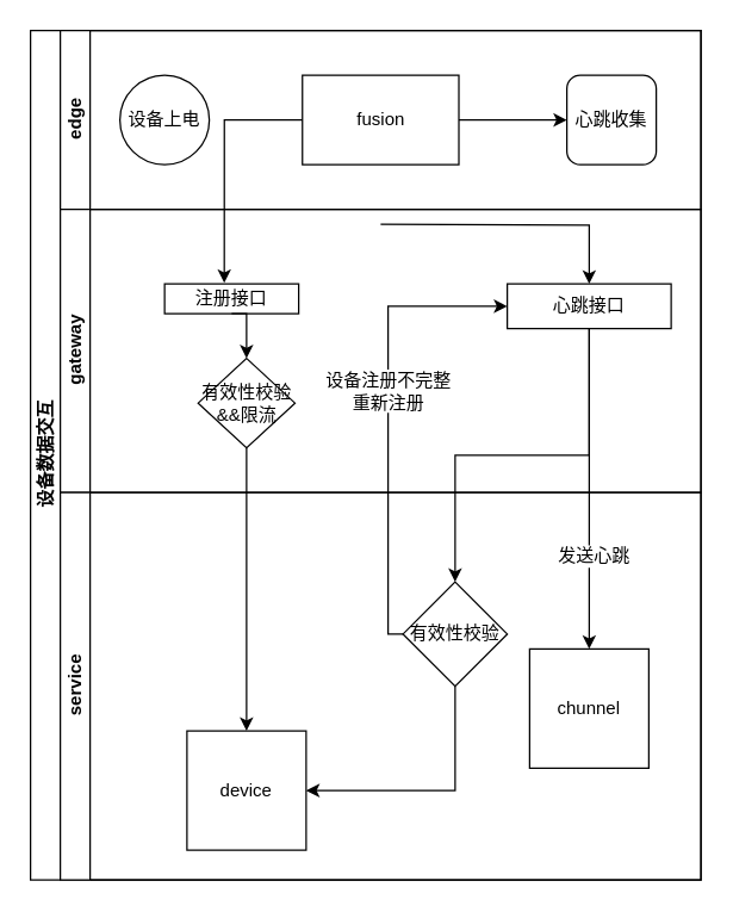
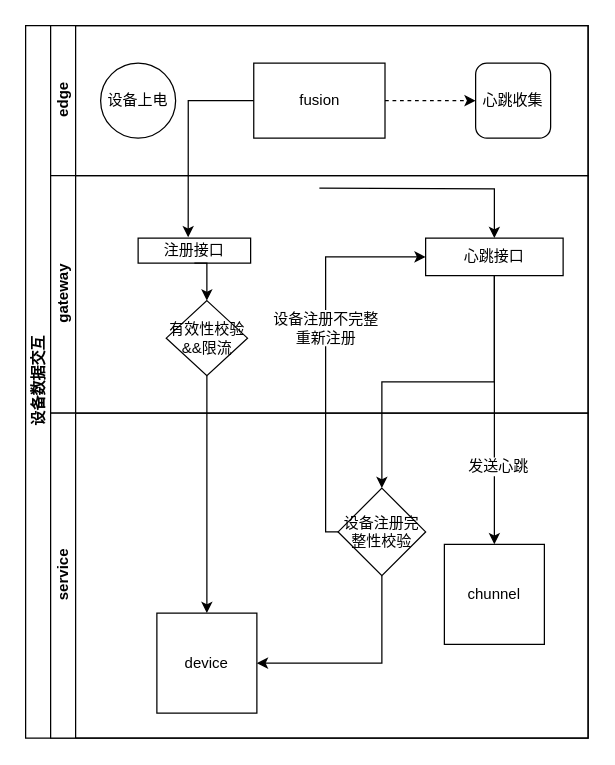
- <mxCell id="5" style="edgeStyle=orthogonalEdgeStyle;rounded=0;orthogonalLoop=1;jettySize=auto;html=1;entryX=0;entryY=0.5;entryDx=0;entryDy=0;" edge="1" parent="3" source="6" target="7"><mxGeometry relative="1" as="geometry" /></mxCell>
+ <mxCell id="5" style="edgeStyle=orthogonalEdgeStyle;rounded=0;orthogonalLoop=1;jettySize=auto;html=1;entryX=0;entryY=0.5;entryDx=0;entryDy=0;dashed=1;" edge="1" parent="3" source="6" target="7"><mxGeometry relative="1" as="geometry" /></mxCell>
- <mxCell id="16" value="有效性校验" style="rhombus;whiteSpace=wrap;html=1;" vertex="1" parent="12"><mxGeometry x="230" y="60" width="70" height="70" as="geometry" /></mxCell>
+ <mxCell id="16" value="设备注册完整性校验" style="rhombus;whiteSpace=wrap;html=1;" vertex="1" parent="12"><mxGeometry x="230" y="60" width="70" height="70" as="geometry" /></mxCell>
